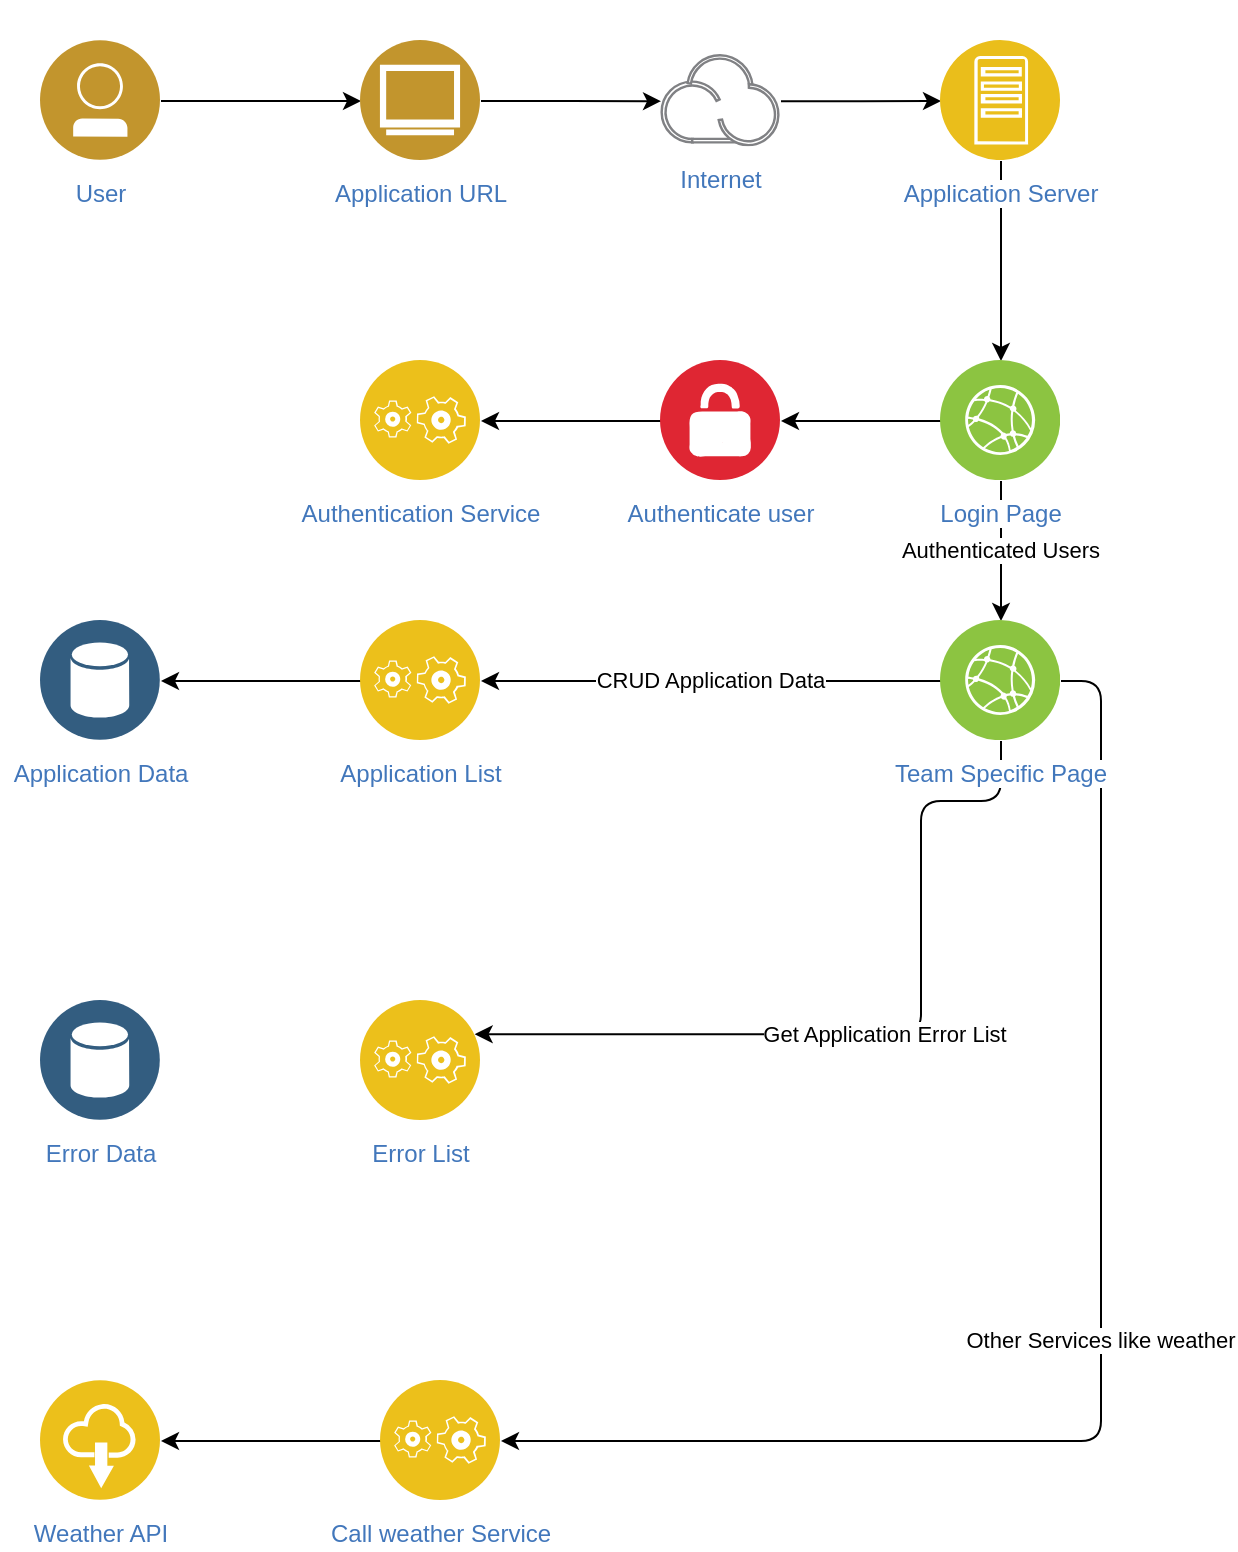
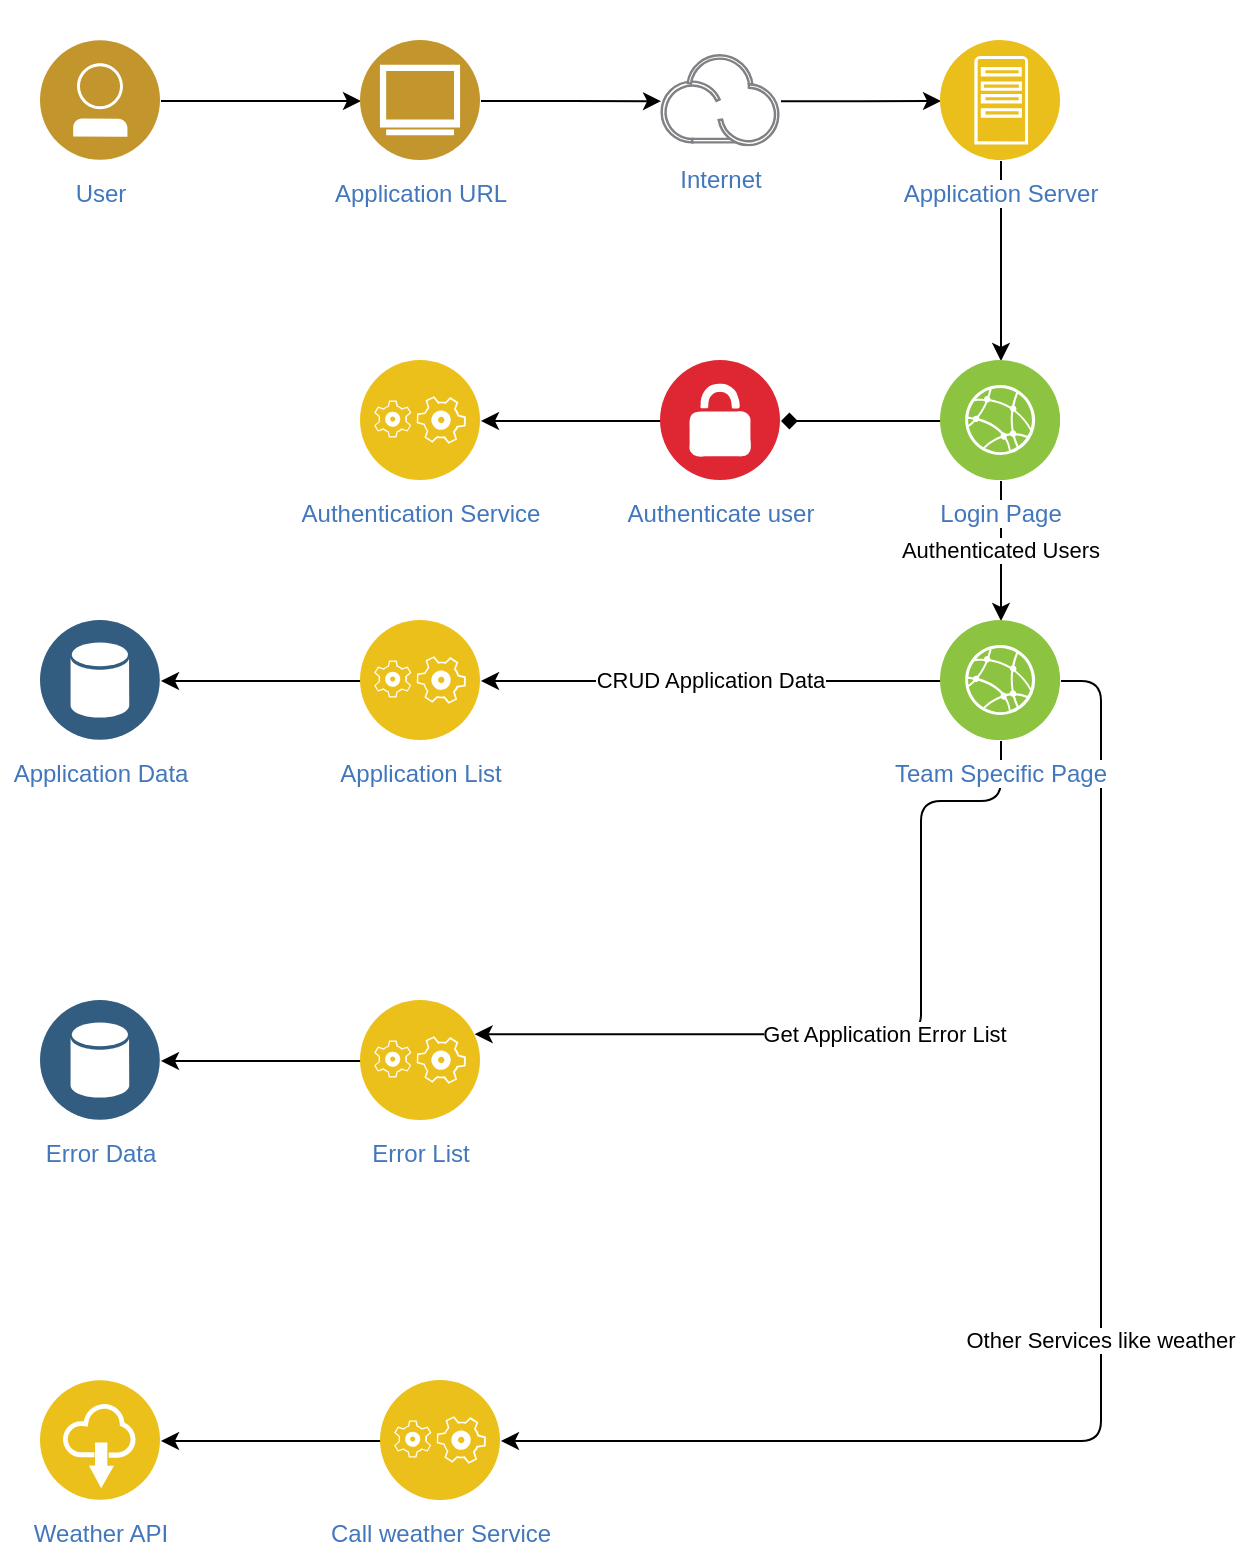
- <mxCell id="10" style="edgeStyle=orthogonalEdgeStyle;rounded=0;orthogonalLoop=1;jettySize=auto;html=1;entryX=1;entryY=0.5;entryDx=0;entryDy=0;" edge="1" parent="1" source="12" target="14"><mxGeometry relative="1" as="geometry" /></mxCell>
+ <mxCell id="10" style="edgeStyle=orthogonalEdgeStyle;rounded=0;orthogonalLoop=1;jettySize=auto;html=1;entryX=1;entryY=0.5;entryDx=0;entryDy=0;endArrow=diamond;" edge="1" parent="1" source="12" target="14"><mxGeometry relative="1" as="geometry" /></mxCell>
+ <mxCell id="23" style="edgeStyle=orthogonalEdgeStyle;rounded=1;orthogonalLoop=1;jettySize=auto;html=1;exitX=0;exitY=0.5;exitDx=0;exitDy=0;entryX=1;entryY=0.5;entryDx=0;entryDy=0;" edge="1" parent="1" source="24" target="25"><mxGeometry relative="1" as="geometry" /></mxCell>
